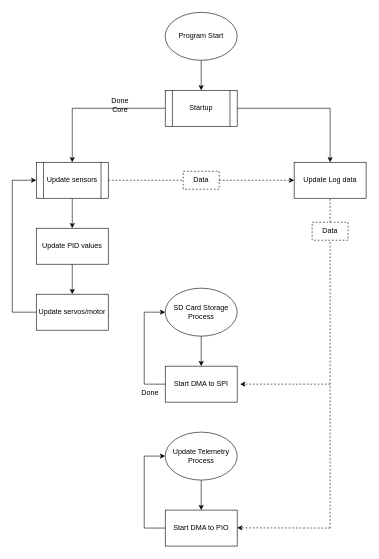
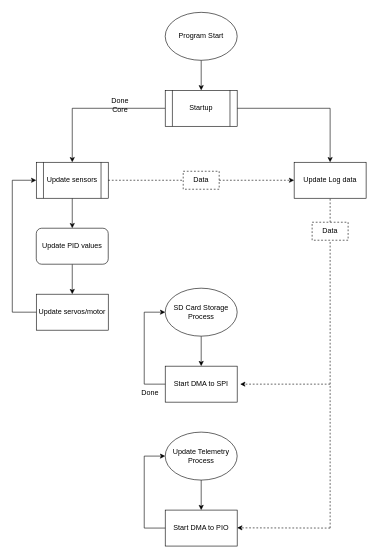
- <mxCell id="11" value="Update PID values" style="rounded=0;whiteSpace=wrap;html=1;" vertex="1" parent="1"><mxGeometry x="60" y="380" width="120" height="60" as="geometry" /></mxCell>
+ <mxCell id="11" value="Update PID values" style="whiteSpace=wrap;html=1;rounded=1;" vertex="1" parent="1"><mxGeometry x="60" y="380" width="120" height="60" as="geometry" /></mxCell>
